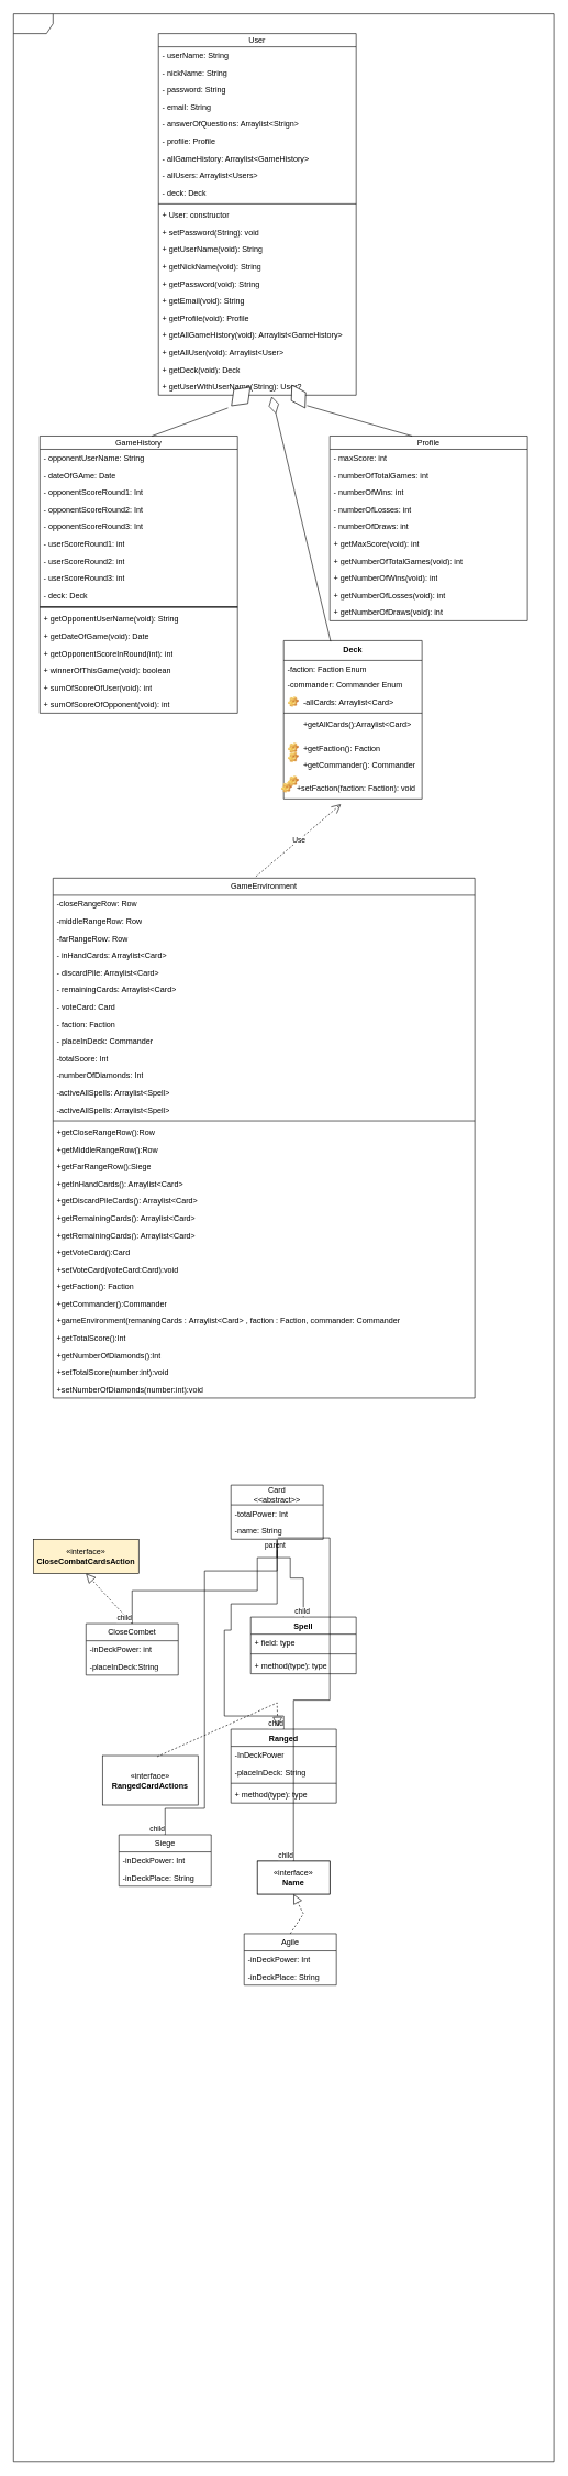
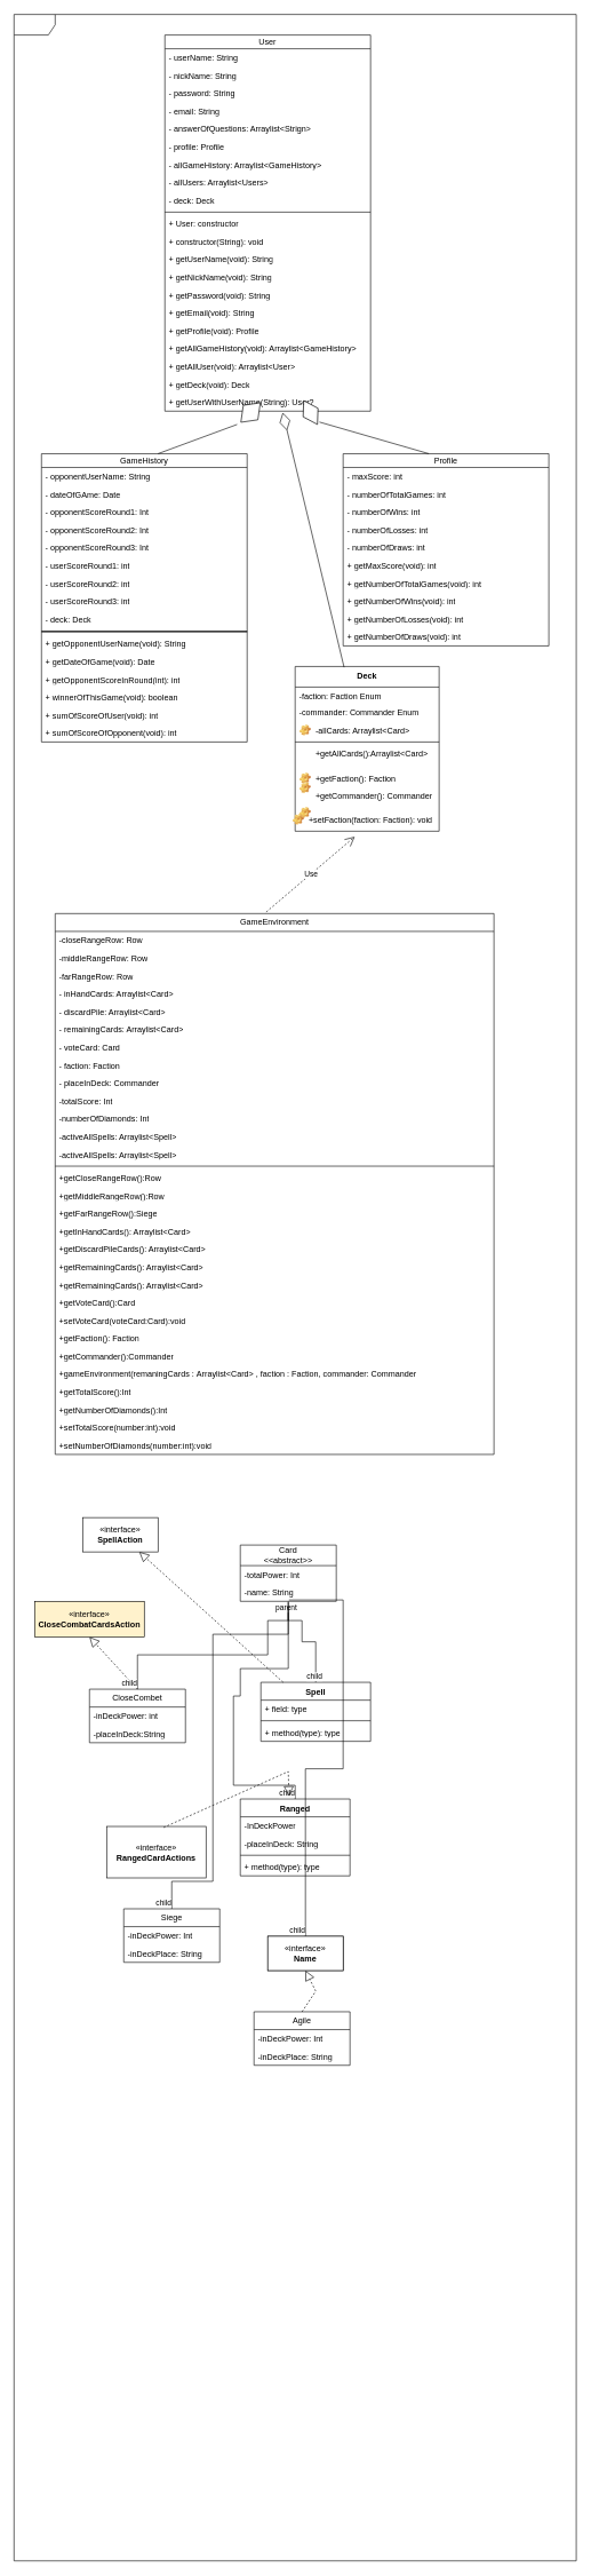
- <mxCell id="15" value="+ setPassword(String): void" style="text;strokeColor=none;fillColor=none;align=left;verticalAlign=top;spacingLeft=4;spacingRight=4;overflow=hidden;rotatable=0;points=[[0,0.5],[1,0.5]];portConstraint=eastwest;whiteSpace=wrap;html=1;" parent="3" vertex="1"><mxGeometry y="288" width="300" height="26" as="geometry" /></mxCell>
+ <mxCell id="15" value="+ constructor(String): void" style="text;strokeColor=none;fillColor=none;align=left;verticalAlign=top;spacingLeft=4;spacingRight=4;overflow=hidden;rotatable=0;points=[[0,0.5],[1,0.5]];portConstraint=eastwest;whiteSpace=wrap;html=1;" parent="3" vertex="1"><mxGeometry y="288" width="300" height="26" as="geometry" /></mxCell>
+ <mxCell id="108" value="«interface»&lt;br&gt;&lt;b&gt;SpellAction&lt;/b&gt;" style="html=1;whiteSpace=wrap;" vertex="1" parent="1"><mxGeometry x="120" y="2210" width="110" height="50" as="geometry" /></mxCell>
+ <mxCell id="112" value="" style="endArrow=block;dashed=1;endFill=0;endSize=12;html=1;rounded=0;" edge="1" parent="1" source="104" target="108"><mxGeometry width="160" relative="1" as="geometry"><mxPoint x="340" y="2420" as="sourcePoint" /><mxPoint x="500" y="2420" as="targetPoint" /></mxGeometry></mxCell>
